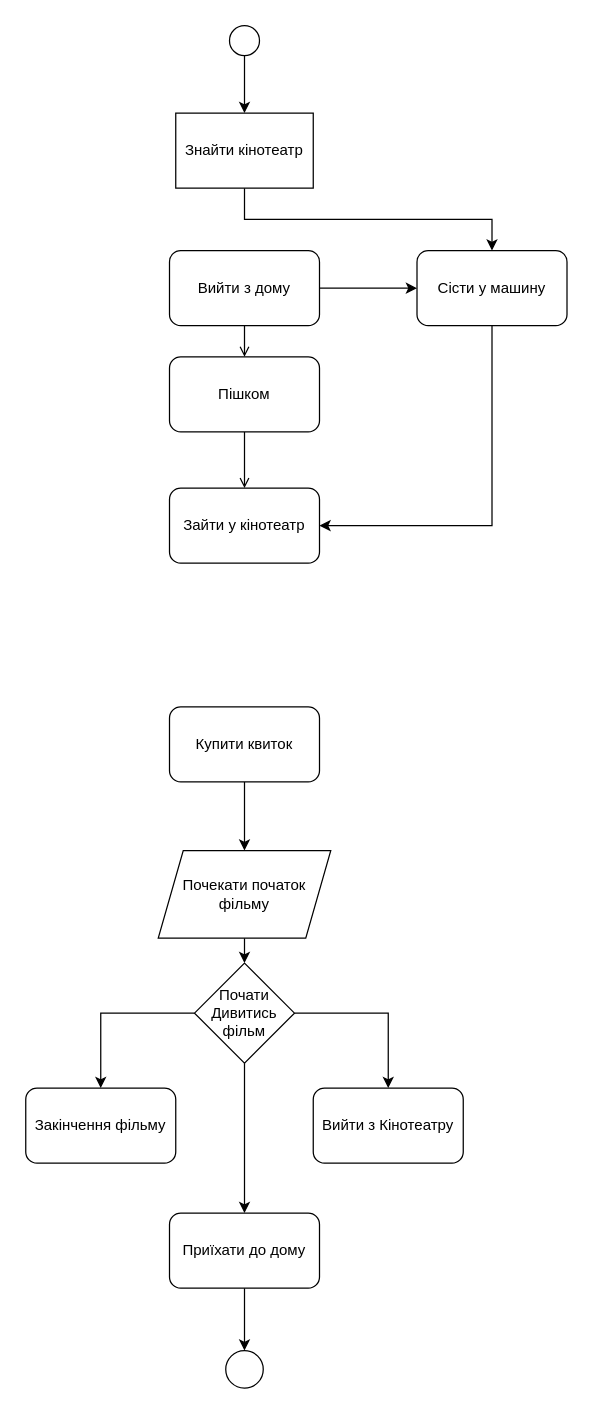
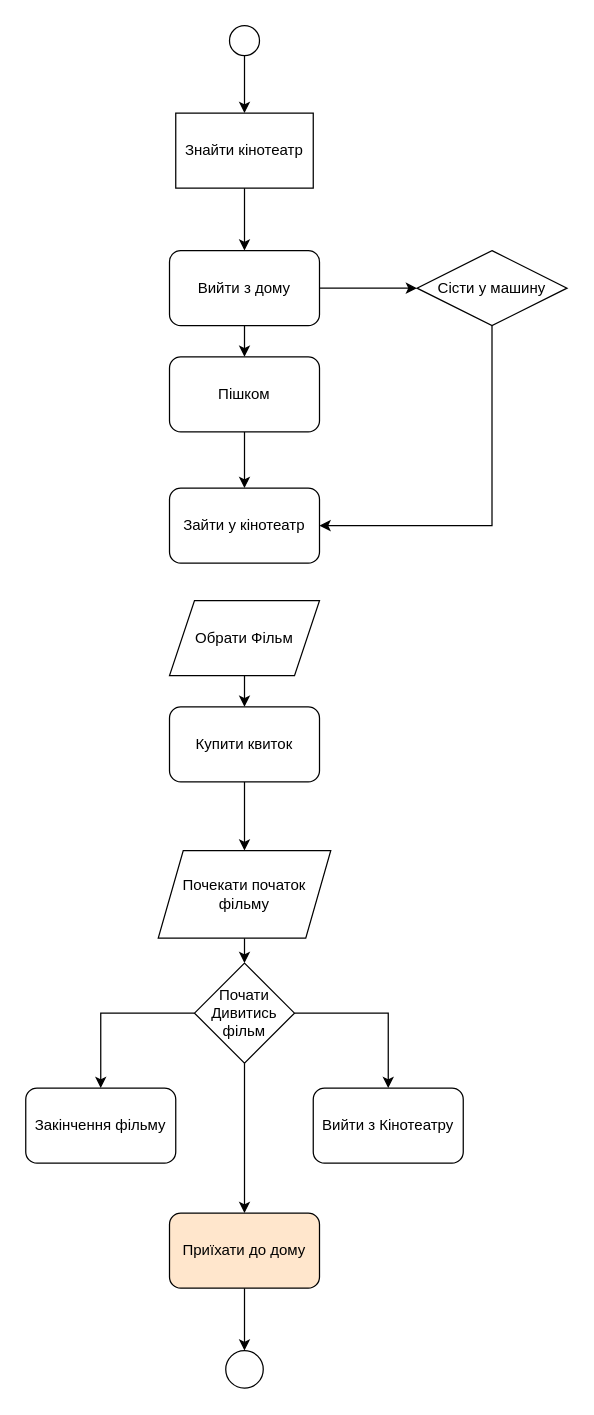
- <mxCell id="4" style="edgeStyle=orthogonalEdgeStyle;rounded=0;orthogonalLoop=1;jettySize=auto;html=1;exitX=0.5;exitY=1;exitDx=0;exitDy=0;" edge="1" parent="1" source="5" target="12"><mxGeometry relative="1" as="geometry" /></mxCell>
+ <mxCell id="4" style="edgeStyle=orthogonalEdgeStyle;rounded=0;orthogonalLoop=1;jettySize=auto;html=1;exitX=0.5;exitY=1;exitDx=0;exitDy=0;" edge="1" parent="1" source="5" target="8"><mxGeometry relative="1" as="geometry" /></mxCell>
- <mxCell id="12" value="Сісти у машину" style="rounded=1;whiteSpace=wrap;html=1;" vertex="1" parent="1"><mxGeometry x="333" y="200" width="120" height="60" as="geometry" /></mxCell>
+ <mxCell id="12" value="Сісти у машину" style="rhombus;whiteSpace=wrap;html=1;" vertex="1" parent="1"><mxGeometry x="333" y="200" width="120" height="60" as="geometry" /></mxCell>
- <mxCell id="7" style="edgeStyle=orthogonalEdgeStyle;rounded=0;orthogonalLoop=1;jettySize=auto;html=1;exitX=0.5;exitY=1;exitDx=0;exitDy=0;endArrow=open;" edge="1" parent="1" source="8" target="10"><mxGeometry relative="1" as="geometry" /></mxCell>
+ <mxCell id="7" style="edgeStyle=orthogonalEdgeStyle;rounded=0;orthogonalLoop=1;jettySize=auto;html=1;exitX=0.5;exitY=1;exitDx=0;exitDy=0;" edge="1" parent="1" source="8" target="10"><mxGeometry relative="1" as="geometry" /></mxCell>
- <mxCell id="9" style="edgeStyle=orthogonalEdgeStyle;rounded=0;orthogonalLoop=1;jettySize=auto;html=1;exitX=0.5;exitY=1;exitDx=0;exitDy=0;endArrow=open;" edge="1" parent="1" source="10" target="13"><mxGeometry relative="1" as="geometry" /></mxCell>
+ <mxCell id="9" style="edgeStyle=orthogonalEdgeStyle;rounded=0;orthogonalLoop=1;jettySize=auto;html=1;exitX=0.5;exitY=1;exitDx=0;exitDy=0;" edge="1" parent="1" source="10" target="13"><mxGeometry relative="1" as="geometry" /></mxCell>
+ <mxCell id="21" value="Обрати Фільм" style="shape=parallelogram;perimeter=parallelogramPerimeter;whiteSpace=wrap;html=1;fixedSize=1;" vertex="1" parent="1"><mxGeometry x="135" y="480" width="120" height="60" as="geometry" /></mxCell>
+ <mxCell id="20" style="edgeStyle=orthogonalEdgeStyle;rounded=0;orthogonalLoop=1;jettySize=auto;html=1;exitX=0.5;exitY=1;exitDx=0;exitDy=0;entryX=0.5;entryY=0;entryDx=0;entryDy=0;" edge="1" parent="1" source="21" target="15"><mxGeometry relative="1" as="geometry" /></mxCell>
- <mxCell id="27" value="Приїхати до дому" style="rounded=1;whiteSpace=wrap;html=1;" vertex="1" parent="1"><mxGeometry x="135" y="970" width="120" height="60" as="geometry" /></mxCell>
+ <mxCell id="27" value="Приїхати до дому" style="rounded=1;whiteSpace=wrap;html=1;fillColor=#ffe6cc;" vertex="1" parent="1"><mxGeometry x="135" y="970" width="120" height="60" as="geometry" /></mxCell>
